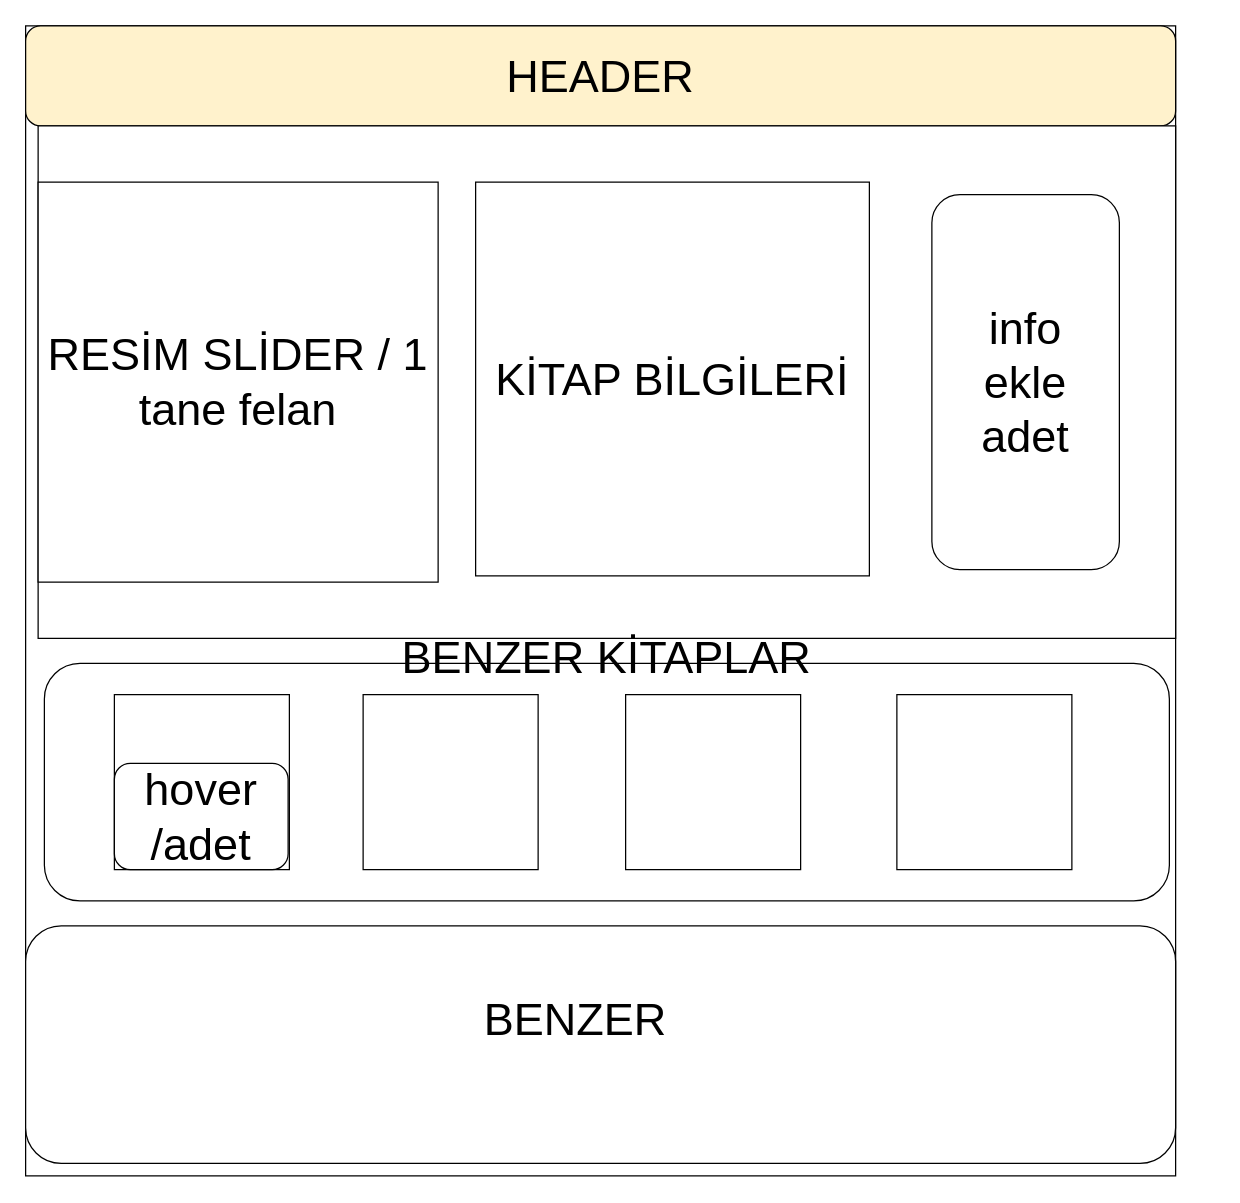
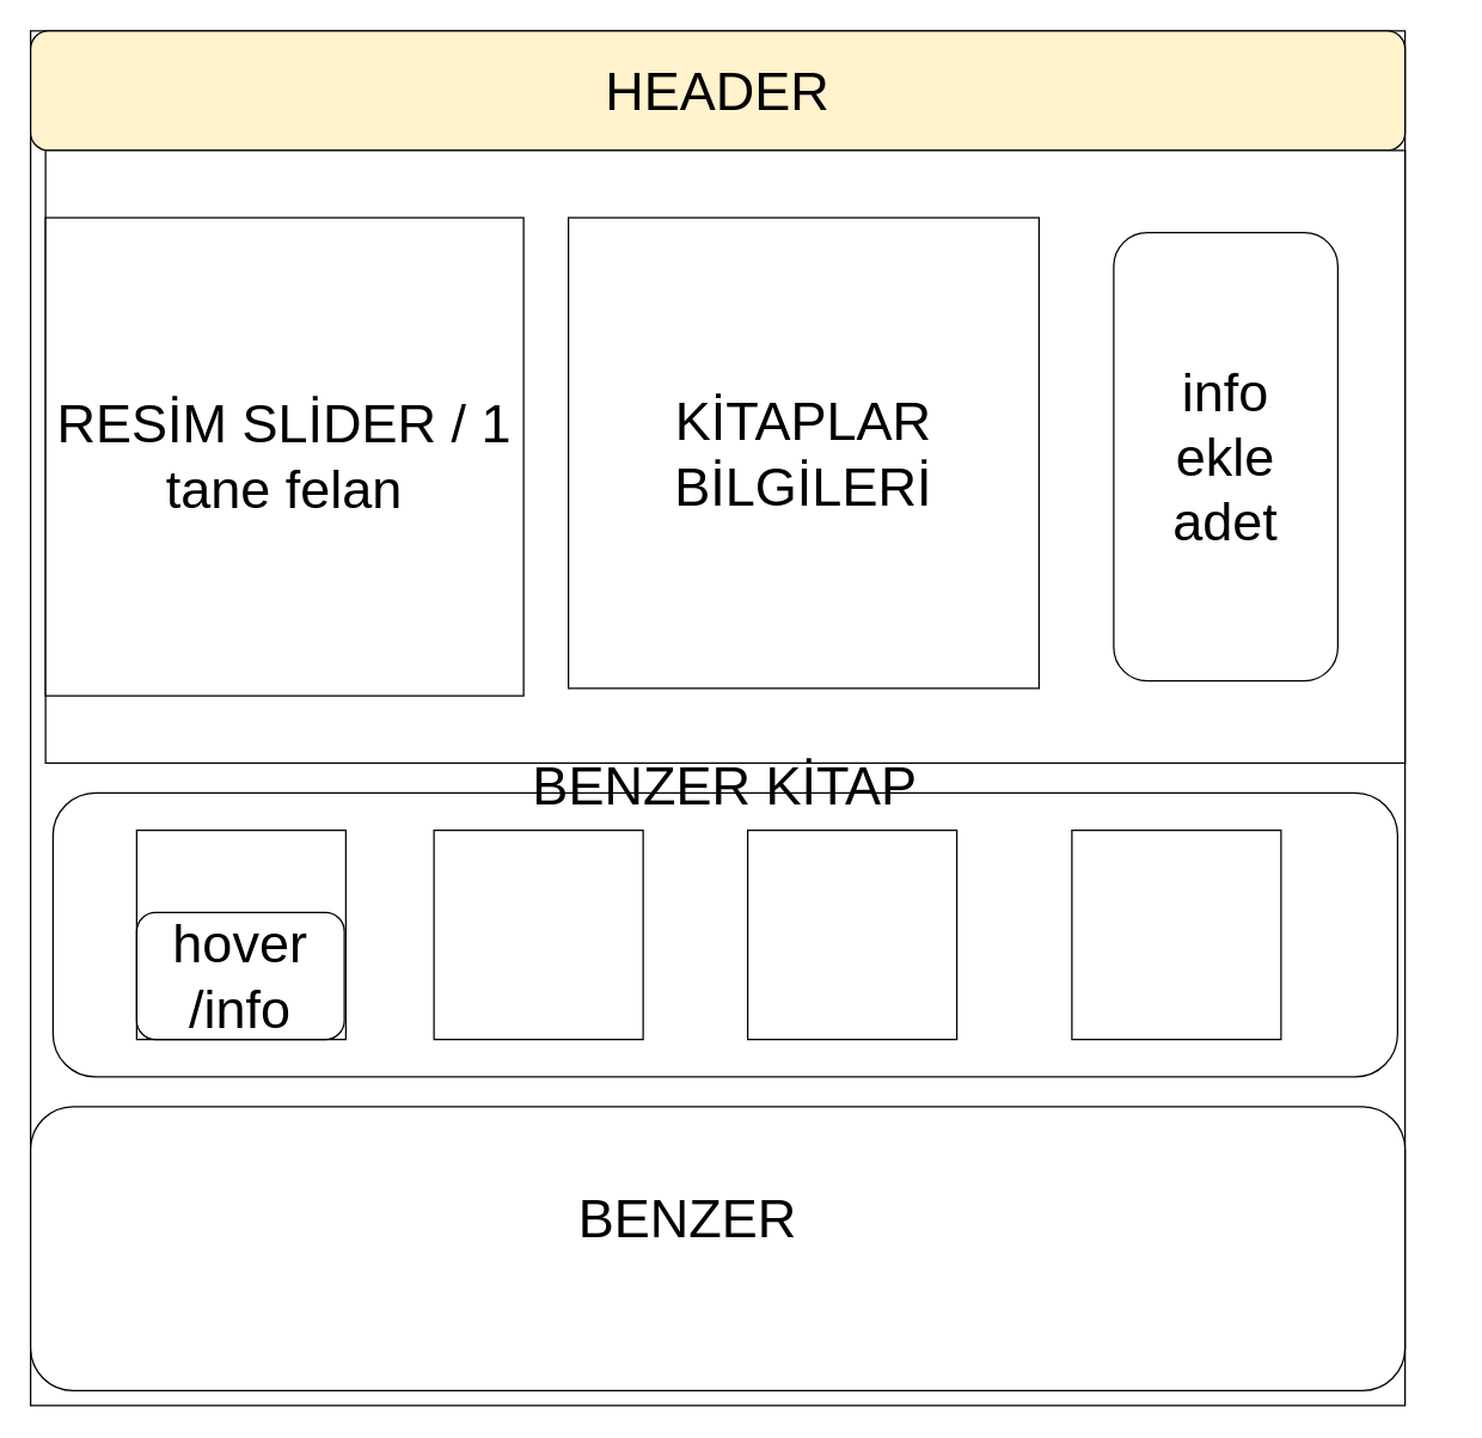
- <mxCell id="9" value="KİTAP BİLGİLERİ" style="whiteSpace=wrap;html=1;aspect=fixed;fontSize=36;" vertex="1" parent="1"><mxGeometry x="380" y="145" width="315" height="315" as="geometry" /></mxCell>
+ <mxCell id="9" value="KİTAPLAR BİLGİLERİ" style="whiteSpace=wrap;html=1;aspect=fixed;fontSize=36;" vertex="1" parent="1"><mxGeometry x="380" y="145" width="315" height="315" as="geometry" /></mxCell>
- <mxCell id="17" value="BENZER KİTAPLAR" style="text;html=1;strokeColor=none;fillColor=none;align=center;verticalAlign=middle;whiteSpace=wrap;rounded=0;fontSize=36;" vertex="1" parent="1"><mxGeometry x="295" y="510" width="380" height="30" as="geometry" /></mxCell>
+ <mxCell id="17" value="BENZER KİTAP" style="text;html=1;strokeColor=none;fillColor=none;align=center;verticalAlign=middle;whiteSpace=wrap;rounded=0;fontSize=36;" vertex="1" parent="1"><mxGeometry x="295" y="510" width="380" height="30" as="geometry" /></mxCell>
- <mxCell id="18" value="hover /adet" style="rounded=1;whiteSpace=wrap;html=1;fontSize=36;" vertex="1" parent="1"><mxGeometry x="91" y="610" width="139" height="85" as="geometry" /></mxCell>
+ <mxCell id="18" value="hover /info" style="rounded=1;whiteSpace=wrap;html=1;fontSize=36;" vertex="1" parent="1"><mxGeometry x="91" y="610" width="139" height="85" as="geometry" /></mxCell>
